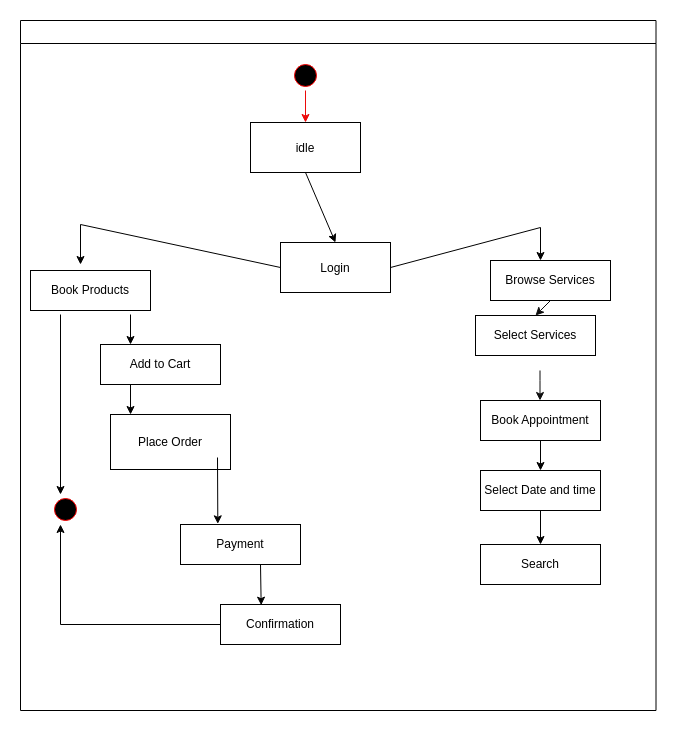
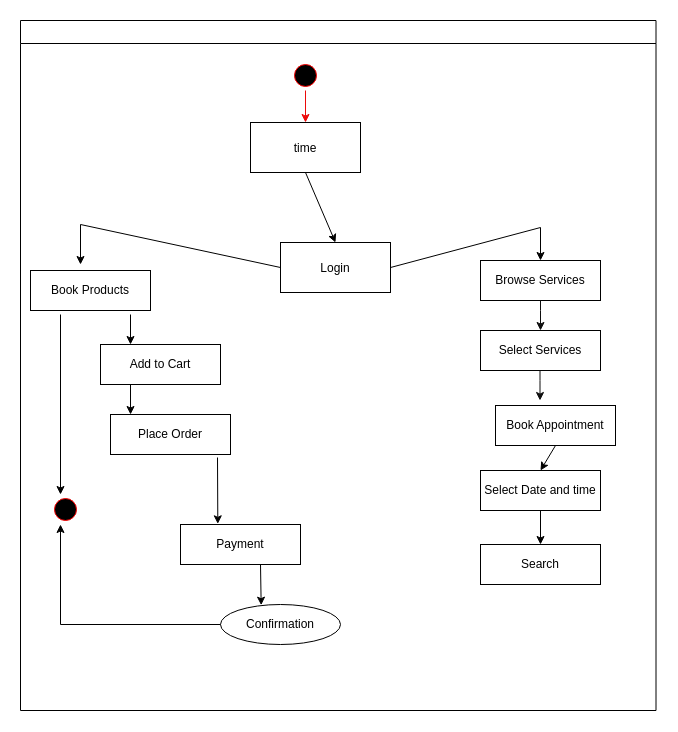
- <mxCell id="4" value="idle" style="" vertex="1" parent="2"><mxGeometry x="230" y="102" width="110" height="50" as="geometry" /></mxCell>
+ <mxCell id="4" value="time" style="" vertex="1" parent="2"><mxGeometry x="230" y="102" width="110" height="50" as="geometry" /></mxCell>
- <mxCell id="6" value="Browse Services" style="rounded=0;whiteSpace=wrap;html=1;" vertex="1" parent="2"><mxGeometry x="470" y="240" width="120" height="40" as="geometry" /></mxCell>
+ <mxCell id="6" value="Browse Services" style="rounded=0;whiteSpace=wrap;html=1;" vertex="1" parent="2"><mxGeometry x="460" y="240" width="120" height="40" as="geometry" /></mxCell>
- <mxCell id="7" value="Select Services" style="rounded=0;whiteSpace=wrap;html=1;" vertex="1" parent="2"><mxGeometry x="455" y="295" width="120" height="40" as="geometry" /></mxCell>
+ <mxCell id="7" value="Select Services" style="rounded=0;whiteSpace=wrap;html=1;" vertex="1" parent="2"><mxGeometry x="460" y="310" width="120" height="40" as="geometry" /></mxCell>
- <mxCell id="8" value="Book Appointment" style="rounded=0;whiteSpace=wrap;html=1;" vertex="1" parent="2"><mxGeometry x="460" y="380" width="120" height="40" as="geometry" /></mxCell>
+ <mxCell id="8" value="Book Appointment" style="rounded=0;whiteSpace=wrap;html=1;" vertex="1" parent="2"><mxGeometry x="475" y="385" width="120" height="40" as="geometry" /></mxCell>
- <mxCell id="21" value="Place Order" style="rounded=0;whiteSpace=wrap;html=1;" vertex="1" parent="2"><mxGeometry x="90" y="394" width="120" height="55" as="geometry" /></mxCell>
+ <mxCell id="21" value="Place Order" style="rounded=0;whiteSpace=wrap;html=1;" vertex="1" parent="2"><mxGeometry x="90" y="394" width="120" height="40" as="geometry" /></mxCell>
- <mxCell id="25" value="Confirmation" style="rounded=0;whiteSpace=wrap;html=1;" vertex="1" parent="2"><mxGeometry x="200" y="584" width="120" height="40" as="geometry" /></mxCell>
+ <mxCell id="25" value="Confirmation" style="ellipse;whiteSpace=wrap;html=1;" vertex="1" parent="2"><mxGeometry x="200" y="584" width="120" height="40" as="geometry" /></mxCell>
